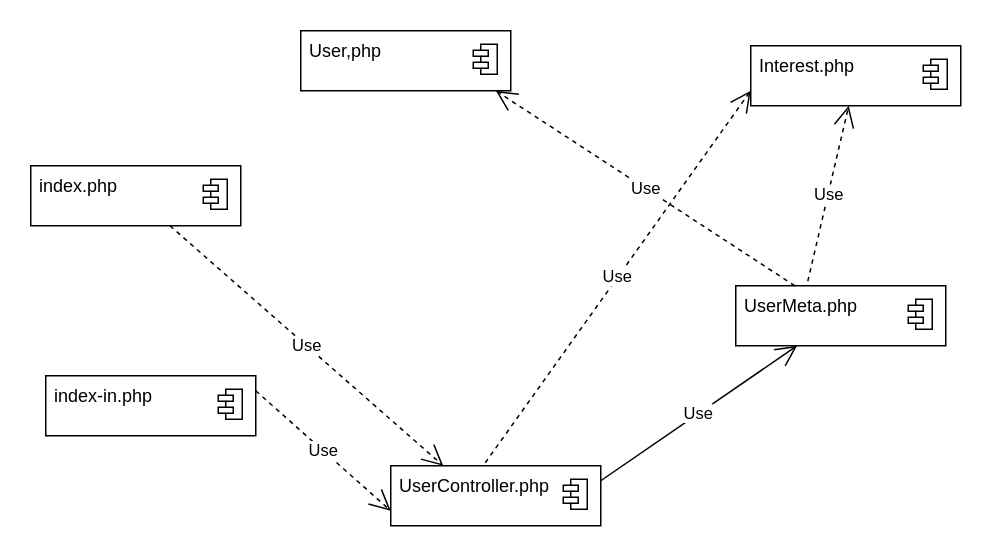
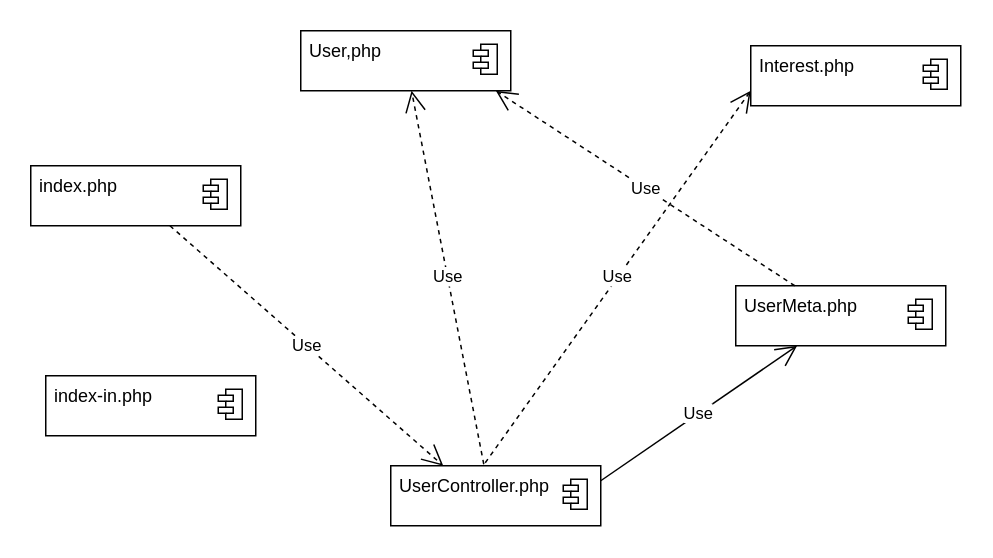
- <mxCell id="21" value="Use" style="endArrow=open;endSize=12;dashed=1;html=1;exitX=0.343;exitY=-0.075;exitDx=0;exitDy=0;exitPerimeter=0;" parent="1" source="15" target="18" edge="1"><mxGeometry width="160" relative="1" as="geometry"><mxPoint x="390" y="160" as="sourcePoint" /><mxPoint x="340.06" y="70" as="targetPoint" /></mxGeometry></mxCell>
+ <mxCell id="26" value="Use" style="endArrow=open;endSize=12;dashed=1;html=1;exitX=0.443;exitY=-0.025;exitDx=0;exitDy=0;exitPerimeter=0;" parent="1" source="9" target="6" edge="1"><mxGeometry width="160" relative="1" as="geometry"><mxPoint x="330" y="240" as="sourcePoint" /><mxPoint x="305" y="280" as="targetPoint" /></mxGeometry></mxCell>
- <mxCell id="23" value="Use" style="endArrow=open;endSize=12;dashed=1;html=1;entryX=0;entryY=0.75;entryDx=0;entryDy=0;exitX=1;exitY=0.25;exitDx=0;exitDy=0;" parent="1" source="12" target="9" edge="1"><mxGeometry width="160" relative="1" as="geometry"><mxPoint x="130.833" y="160" as="sourcePoint" /><mxPoint x="285" y="260" as="targetPoint" /></mxGeometry></mxCell>
